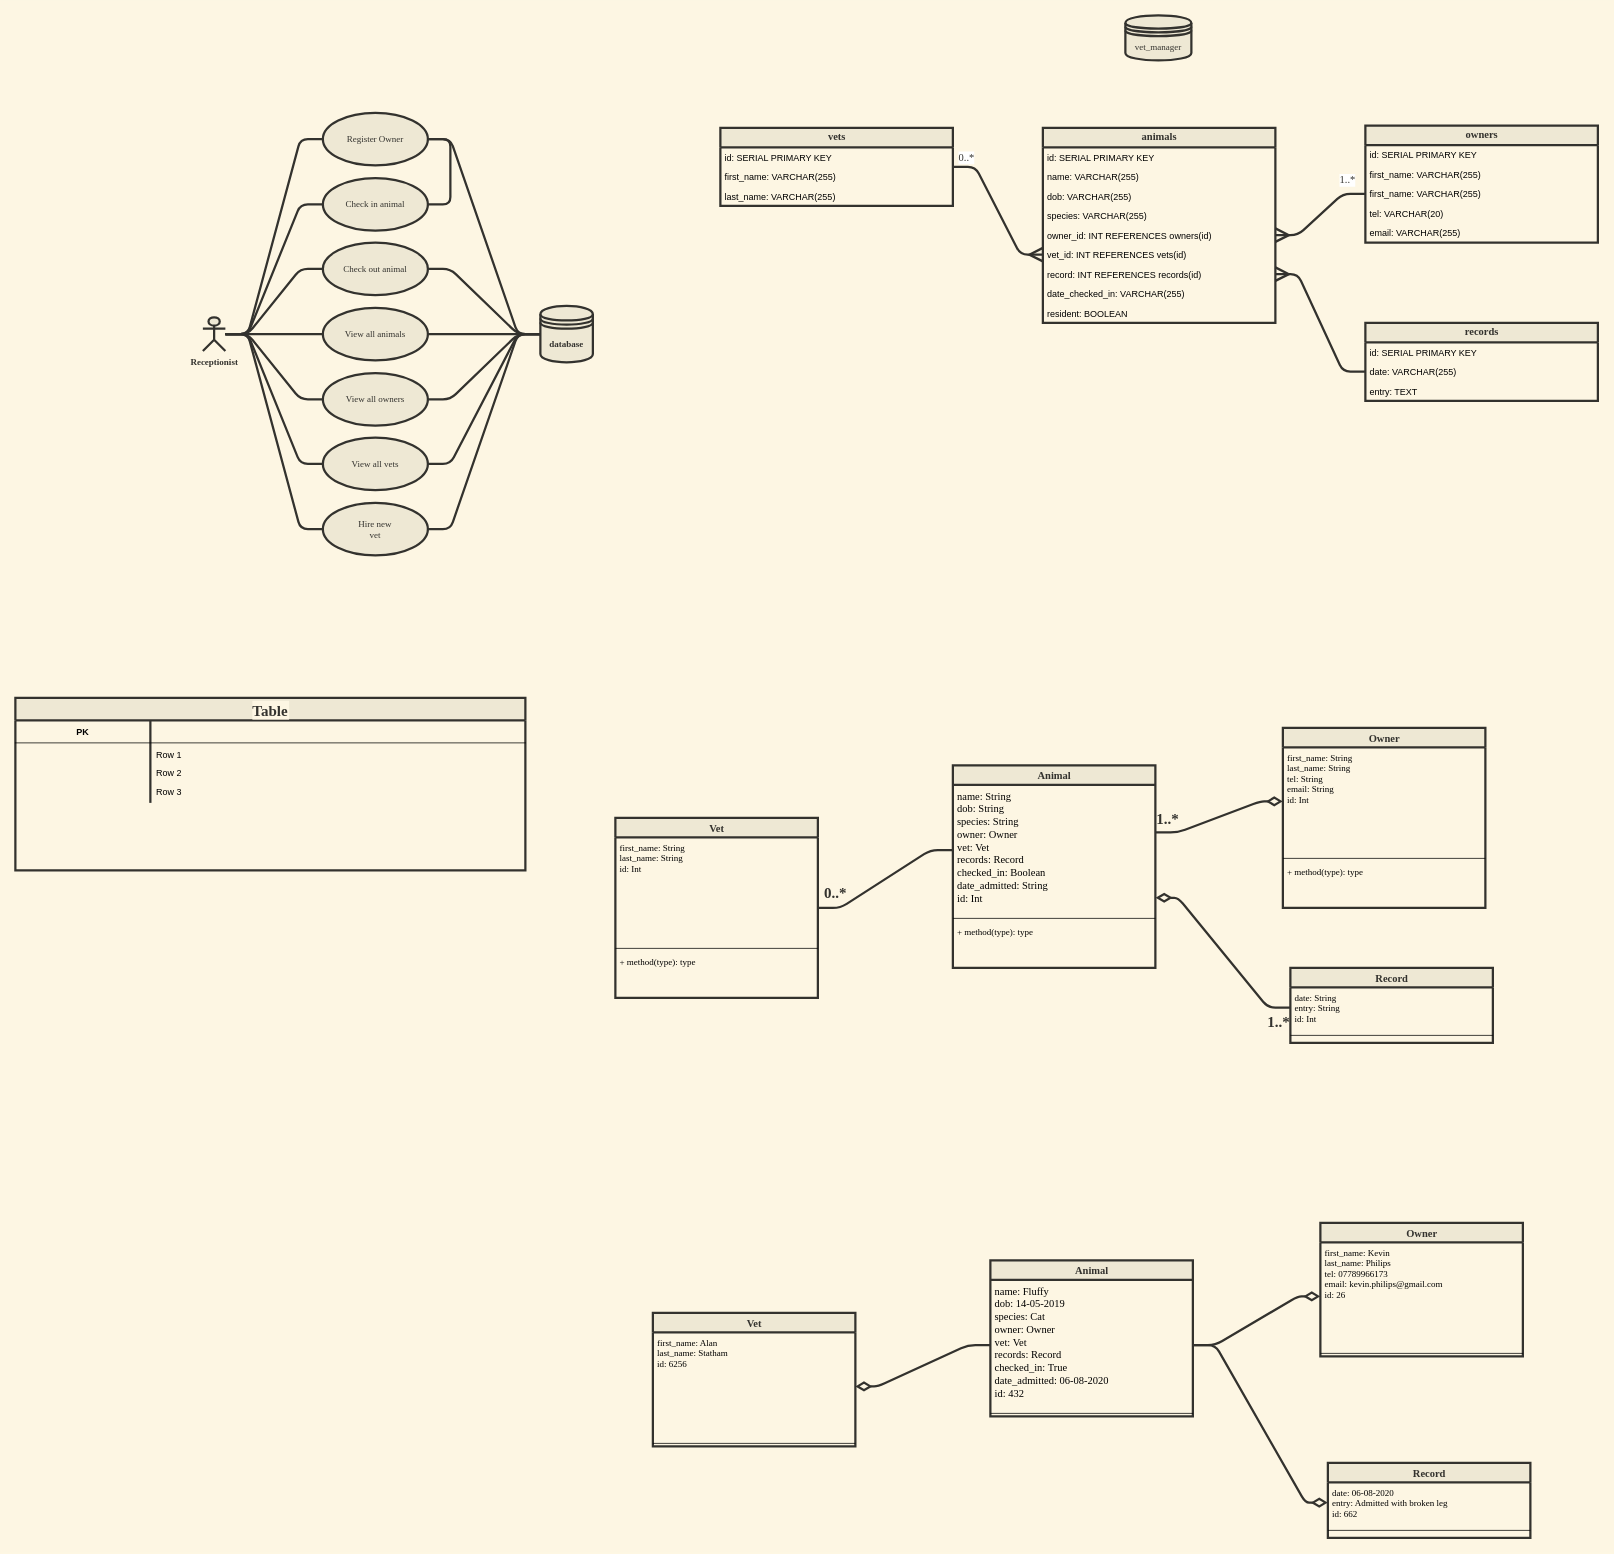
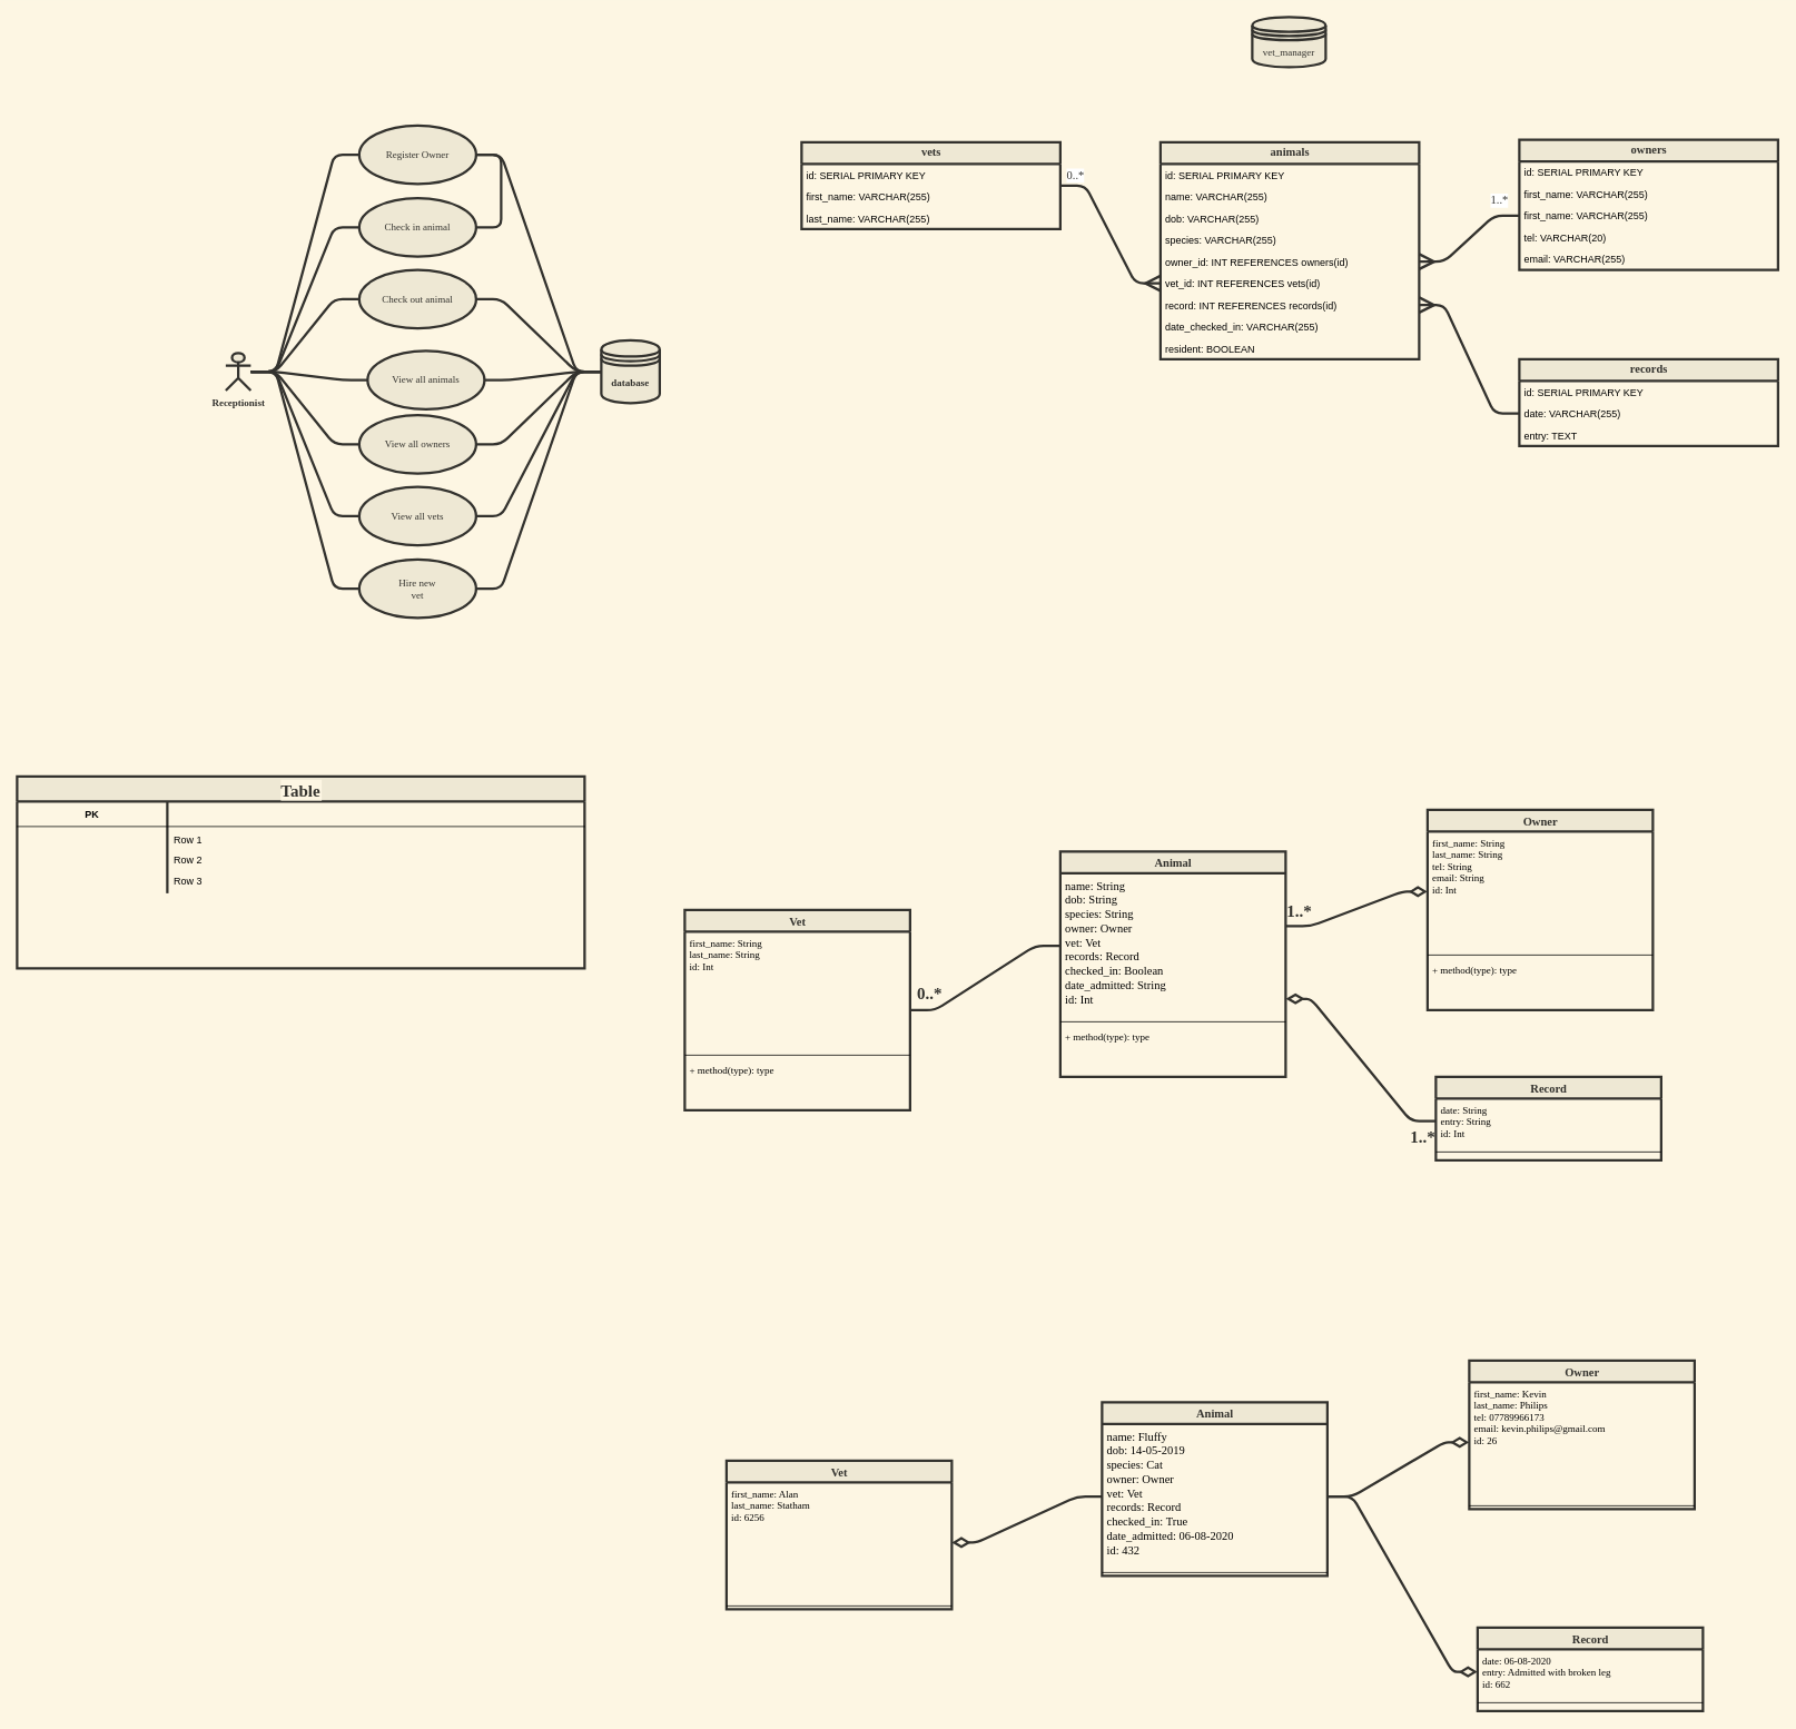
- <mxCell id="17" value="View all animals" style="ellipse;whiteSpace=wrap;html=1;rounded=1;shadow=0;glass=0;sketch=0;startSize=26;strokeWidth=3;fillColor=#EEE8D4;fontFamily=Calibri;fontColor=#33322E;verticalAlign=middle;horizontal=1;labelPosition=center;verticalLabelPosition=middle;align=center;strokeColor=#33322E;" vertex="1" parent="1"><mxGeometry x="430" y="410" width="140" height="70" as="geometry" /></mxCell>
+ <mxCell id="17" value="View all animals" style="ellipse;whiteSpace=wrap;html=1;rounded=1;shadow=0;glass=0;sketch=0;startSize=26;strokeWidth=3;fillColor=#EEE8D4;fontFamily=Calibri;fontColor=#33322E;verticalAlign=middle;horizontal=1;labelPosition=center;verticalLabelPosition=middle;align=center;strokeColor=#33322E;" vertex="1" parent="1"><mxGeometry x="440" y="420" width="140" height="70" as="geometry" /></mxCell>
